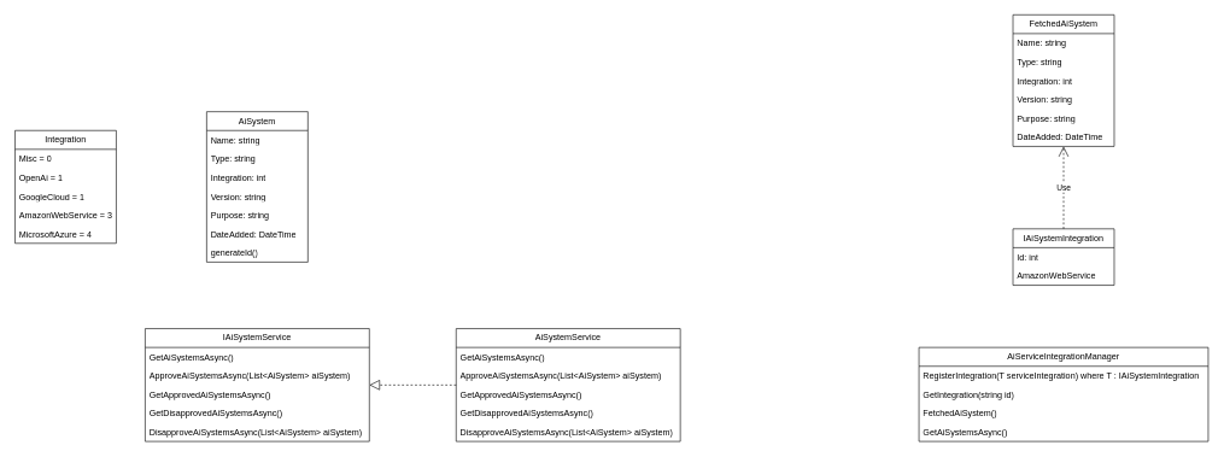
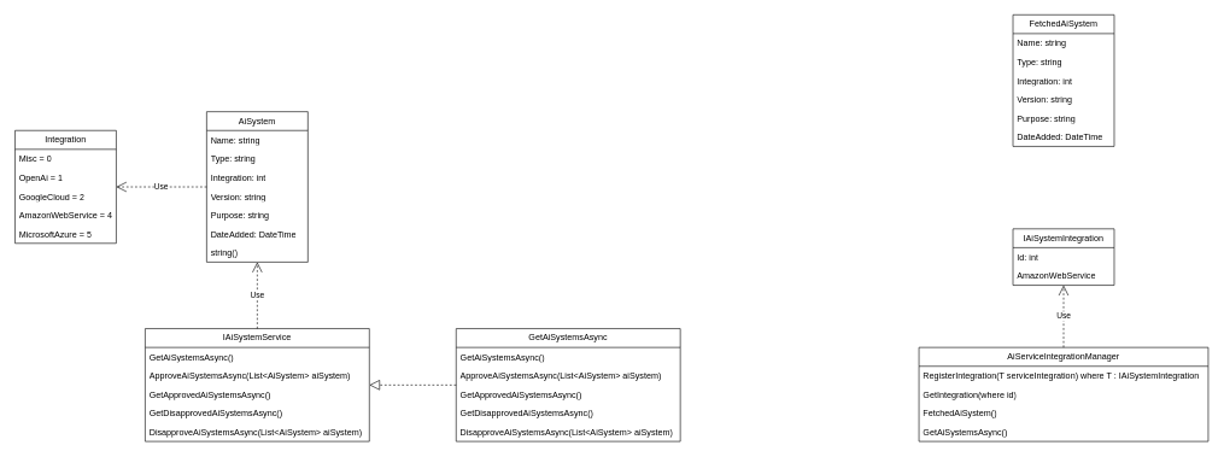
+ <mxCell id="30" value="Use" style="endArrow=open;endSize=12;dashed=1;html=1;rounded=0;" edge="1" parent="1" source="2" target="10"><mxGeometry width="160" relative="1" as="geometry"><mxPoint x="510" y="234" as="sourcePoint" /><mxPoint x="670" y="234" as="targetPoint" /></mxGeometry></mxCell>
- <mxCell id="47" value="Use" style="endArrow=open;endSize=12;dashed=1;html=1;rounded=0;" edge="1" parent="1" source="38" target="31"><mxGeometry width="160" relative="1" as="geometry"><mxPoint x="1420" y="264" as="sourcePoint" /><mxPoint x="1580" y="264" as="targetPoint" /></mxGeometry></mxCell>
- <mxCell id="13" value="GoogleCloud = 1" style="text;strokeColor=none;fillColor=none;align=left;verticalAlign=top;spacingLeft=4;spacingRight=4;overflow=hidden;rotatable=0;points=[[0,0.5],[1,0.5]];portConstraint=eastwest;whiteSpace=wrap;html=1;" vertex="1" parent="10"><mxGeometry y="78" width="140" height="26" as="geometry" /></mxCell>
+ <mxCell id="13" value="GoogleCloud = 2" style="text;strokeColor=none;fillColor=none;align=left;verticalAlign=top;spacingLeft=4;spacingRight=4;overflow=hidden;rotatable=0;points=[[0,0.5],[1,0.5]];portConstraint=eastwest;whiteSpace=wrap;html=1;" vertex="1" parent="10"><mxGeometry y="78" width="140" height="26" as="geometry" /></mxCell>
- <mxCell id="14" value="AmazonWebService = 3" style="text;strokeColor=none;fillColor=none;align=left;verticalAlign=top;spacingLeft=4;spacingRight=4;overflow=hidden;rotatable=0;points=[[0,0.5],[1,0.5]];portConstraint=eastwest;whiteSpace=wrap;html=1;" vertex="1" parent="10"><mxGeometry y="104" width="140" height="26" as="geometry" /></mxCell>
+ <mxCell id="14" value="AmazonWebService = 4" style="text;strokeColor=none;fillColor=none;align=left;verticalAlign=top;spacingLeft=4;spacingRight=4;overflow=hidden;rotatable=0;points=[[0,0.5],[1,0.5]];portConstraint=eastwest;whiteSpace=wrap;html=1;" vertex="1" parent="10"><mxGeometry y="104" width="140" height="26" as="geometry" /></mxCell>
- <mxCell id="15" value="MicrosoftAzure = 4" style="text;strokeColor=none;fillColor=none;align=left;verticalAlign=top;spacingLeft=4;spacingRight=4;overflow=hidden;rotatable=0;points=[[0,0.5],[1,0.5]];portConstraint=eastwest;whiteSpace=wrap;html=1;" vertex="1" parent="10"><mxGeometry y="130" width="140" height="26" as="geometry" /></mxCell>
+ <mxCell id="15" value="MicrosoftAzure = 5" style="text;strokeColor=none;fillColor=none;align=left;verticalAlign=top;spacingLeft=4;spacingRight=4;overflow=hidden;rotatable=0;points=[[0,0.5],[1,0.5]];portConstraint=eastwest;whiteSpace=wrap;html=1;" vertex="1" parent="10"><mxGeometry y="130" width="140" height="26" as="geometry" /></mxCell>
- <mxCell id="9" value="generateId()" style="text;strokeColor=none;fillColor=none;align=left;verticalAlign=top;spacingLeft=4;spacingRight=4;overflow=hidden;rotatable=0;points=[[0,0.5],[1,0.5]];portConstraint=eastwest;whiteSpace=wrap;html=1;" vertex="1" parent="2"><mxGeometry y="182" width="140" height="26" as="geometry" /></mxCell>
+ <mxCell id="9" value="string()" style="text;strokeColor=none;fillColor=none;align=left;verticalAlign=top;spacingLeft=4;spacingRight=4;overflow=hidden;rotatable=0;points=[[0,0.5],[1,0.5]];portConstraint=eastwest;whiteSpace=wrap;html=1;" vertex="1" parent="2"><mxGeometry y="182" width="140" height="26" as="geometry" /></mxCell>
+ <mxCell id="29" value="Use" style="endArrow=open;endSize=12;dashed=1;html=1;rounded=0;" edge="1" parent="1" source="16" target="2"><mxGeometry width="160" relative="1" as="geometry"><mxPoint x="510" y="344" as="sourcePoint" /><mxPoint x="670" y="344" as="targetPoint" /></mxGeometry></mxCell>
+ <mxCell id="46" value="Use" style="endArrow=open;endSize=12;dashed=1;html=1;rounded=0;" edge="1" parent="1" source="41" target="38"><mxGeometry width="160" relative="1" as="geometry"><mxPoint x="1790" y="610" as="sourcePoint" /><mxPoint x="1950" y="610" as="targetPoint" /></mxGeometry></mxCell>
- <mxCell id="22" value="AiSystemService" style="swimlane;fontStyle=0;childLayout=stackLayout;horizontal=1;startSize=26;fillColor=none;horizontalStack=0;resizeParent=1;resizeParentMax=0;resizeLast=0;collapsible=1;marginBottom=0;whiteSpace=wrap;html=1;" vertex="1" parent="1"><mxGeometry x="630" y="454" width="310" height="156" as="geometry" /></mxCell>
+ <mxCell id="22" value="GetAiSystemsAsync" style="swimlane;fontStyle=0;childLayout=stackLayout;horizontal=1;startSize=26;fillColor=none;horizontalStack=0;resizeParent=1;resizeParentMax=0;resizeLast=0;collapsible=1;marginBottom=0;whiteSpace=wrap;html=1;" vertex="1" parent="1"><mxGeometry x="630" y="454" width="310" height="156" as="geometry" /></mxCell>
- <mxCell id="43" value="GetIntegration(string id)" style="text;strokeColor=none;fillColor=none;align=left;verticalAlign=top;spacingLeft=4;spacingRight=4;overflow=hidden;rotatable=0;points=[[0,0.5],[1,0.5]];portConstraint=eastwest;whiteSpace=wrap;html=1;" vertex="1" parent="41"><mxGeometry y="52" width="400" height="26" as="geometry" /></mxCell>
+ <mxCell id="43" value="GetIntegration(where id)" style="text;strokeColor=none;fillColor=none;align=left;verticalAlign=top;spacingLeft=4;spacingRight=4;overflow=hidden;rotatable=0;points=[[0,0.5],[1,0.5]];portConstraint=eastwest;whiteSpace=wrap;html=1;" vertex="1" parent="41"><mxGeometry y="52" width="400" height="26" as="geometry" /></mxCell>
